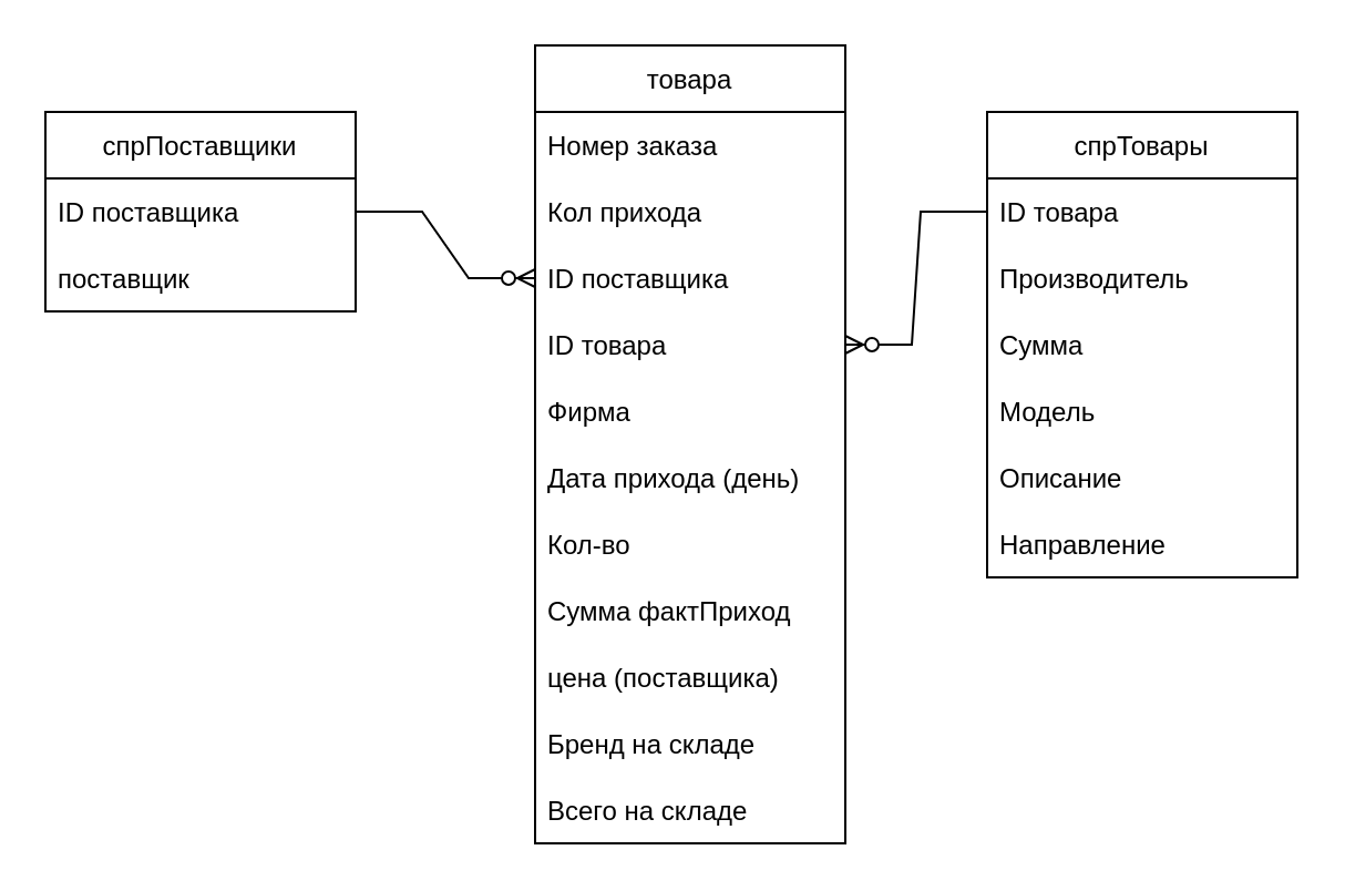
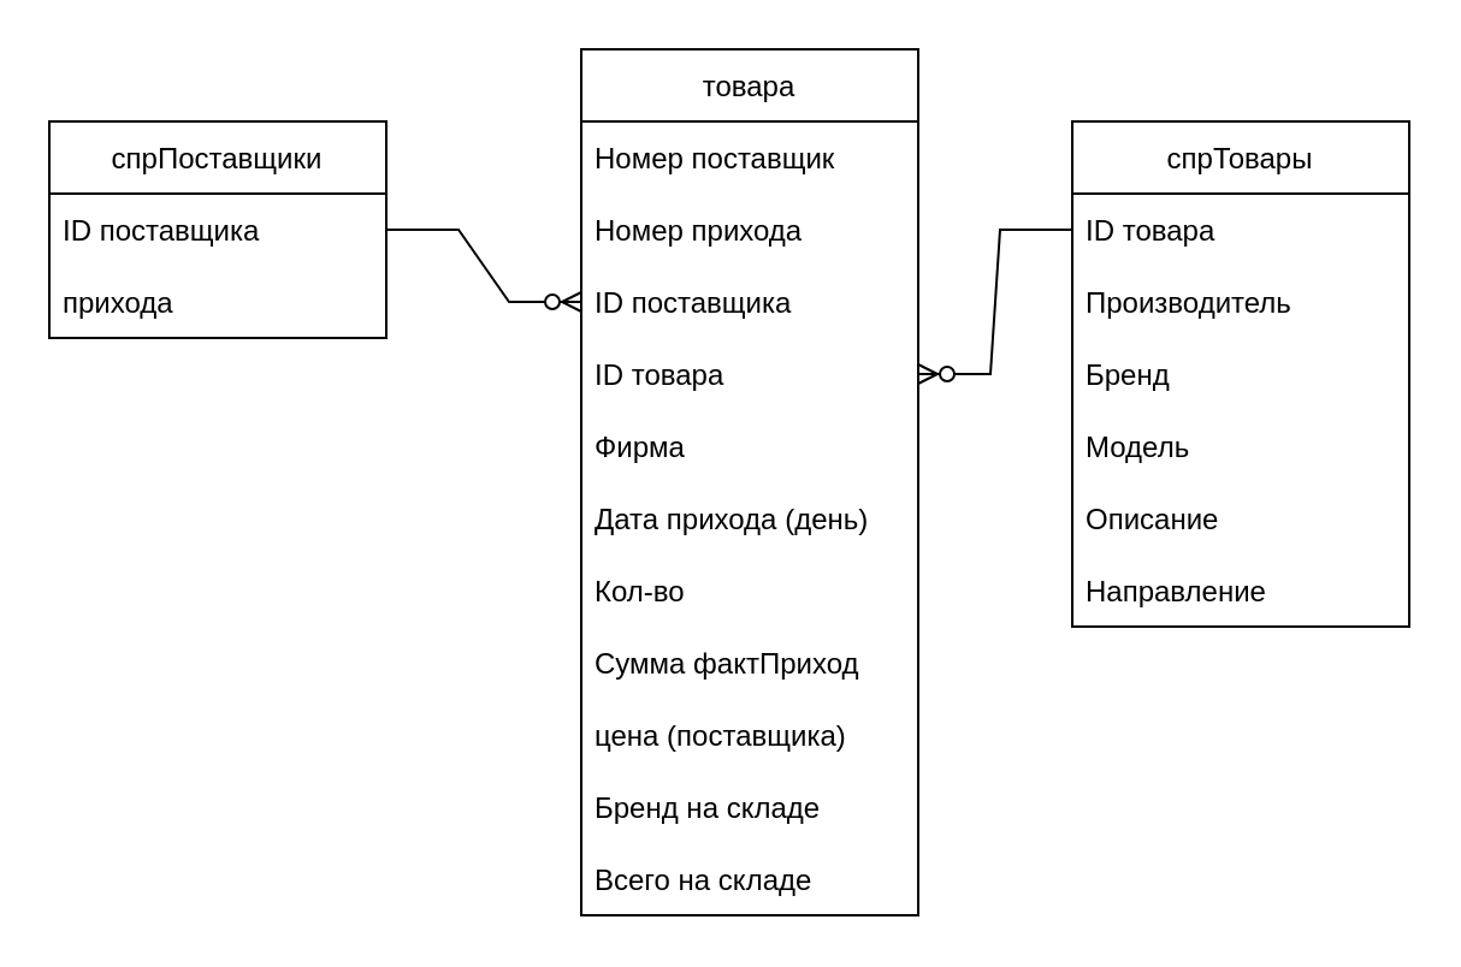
- <mxCell id="3" value="Номер заказа" style="text;strokeColor=none;fillColor=none;align=left;verticalAlign=middle;spacingLeft=4;spacingRight=4;overflow=hidden;points=[[0,0.5],[1,0.5]];portConstraint=eastwest;rotatable=0;" parent="2" vertex="1"><mxGeometry y="30" width="140" height="30" as="geometry" /></mxCell>
+ <mxCell id="3" value="Номер поставщик" style="text;strokeColor=none;fillColor=none;align=left;verticalAlign=middle;spacingLeft=4;spacingRight=4;overflow=hidden;points=[[0,0.5],[1,0.5]];portConstraint=eastwest;rotatable=0;" parent="2" vertex="1"><mxGeometry y="30" width="140" height="30" as="geometry" /></mxCell>
- <mxCell id="4" value="Кол прихода" style="text;strokeColor=none;fillColor=none;align=left;verticalAlign=middle;spacingLeft=4;spacingRight=4;overflow=hidden;points=[[0,0.5],[1,0.5]];portConstraint=eastwest;rotatable=0;" parent="2" vertex="1"><mxGeometry y="60" width="140" height="30" as="geometry" /></mxCell>
+ <mxCell id="4" value="Номер прихода" style="text;strokeColor=none;fillColor=none;align=left;verticalAlign=middle;spacingLeft=4;spacingRight=4;overflow=hidden;points=[[0,0.5],[1,0.5]];portConstraint=eastwest;rotatable=0;" parent="2" vertex="1"><mxGeometry y="60" width="140" height="30" as="geometry" /></mxCell>
- <mxCell id="23" value="поставщик" style="text;strokeColor=none;fillColor=none;align=left;verticalAlign=middle;spacingLeft=4;spacingRight=4;overflow=hidden;points=[[0,0.5],[1,0.5]];portConstraint=eastwest;rotatable=0;" parent="21" vertex="1"><mxGeometry y="60" width="140" height="30" as="geometry" /></mxCell>
+ <mxCell id="23" value="прихода" style="text;strokeColor=none;fillColor=none;align=left;verticalAlign=middle;spacingLeft=4;spacingRight=4;overflow=hidden;points=[[0,0.5],[1,0.5]];portConstraint=eastwest;rotatable=0;" parent="21" vertex="1"><mxGeometry y="60" width="140" height="30" as="geometry" /></mxCell>
- <mxCell id="17" value="Сумма" style="text;strokeColor=none;fillColor=none;align=left;verticalAlign=middle;spacingLeft=4;spacingRight=4;overflow=hidden;points=[[0,0.5],[1,0.5]];portConstraint=eastwest;rotatable=0;" parent="14" vertex="1"><mxGeometry y="90" width="140" height="30" as="geometry" /></mxCell>
+ <mxCell id="17" value="Бренд" style="text;strokeColor=none;fillColor=none;align=left;verticalAlign=middle;spacingLeft=4;spacingRight=4;overflow=hidden;points=[[0,0.5],[1,0.5]];portConstraint=eastwest;rotatable=0;" parent="14" vertex="1"><mxGeometry y="90" width="140" height="30" as="geometry" /></mxCell>
